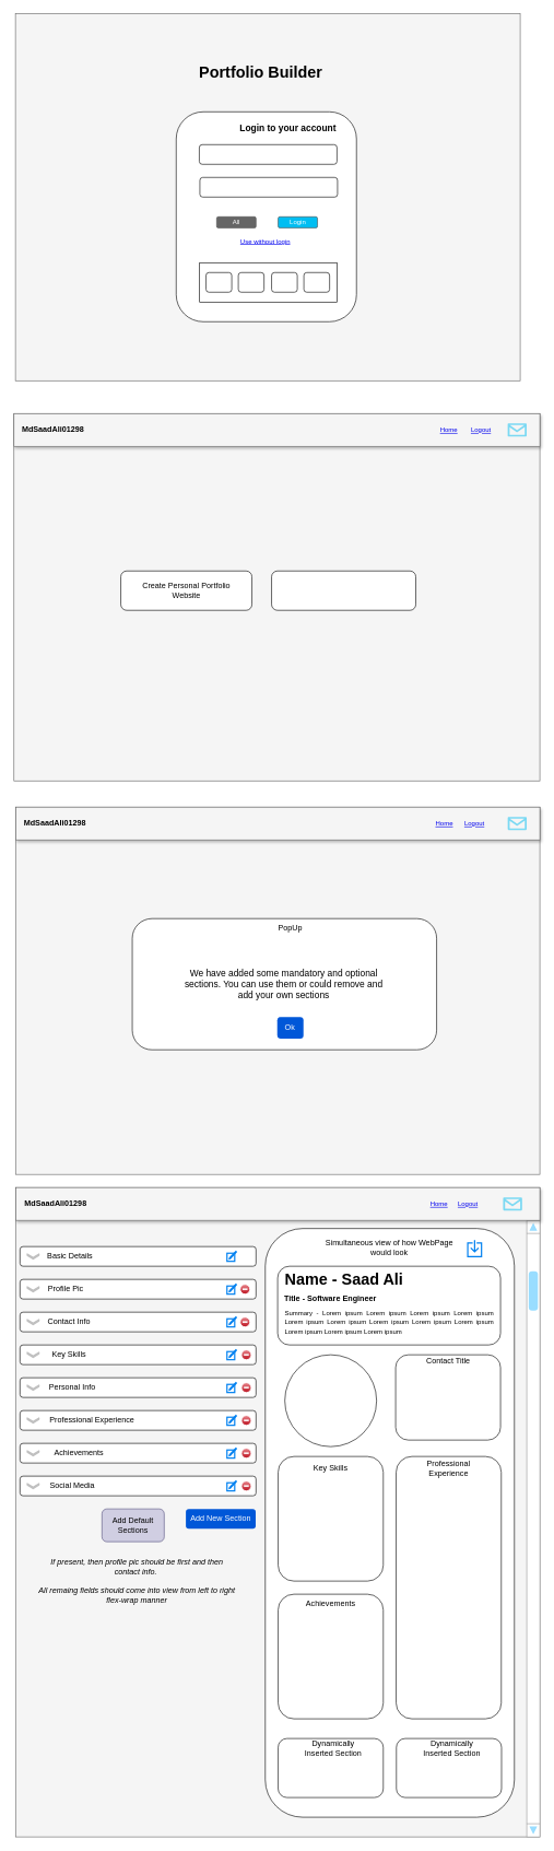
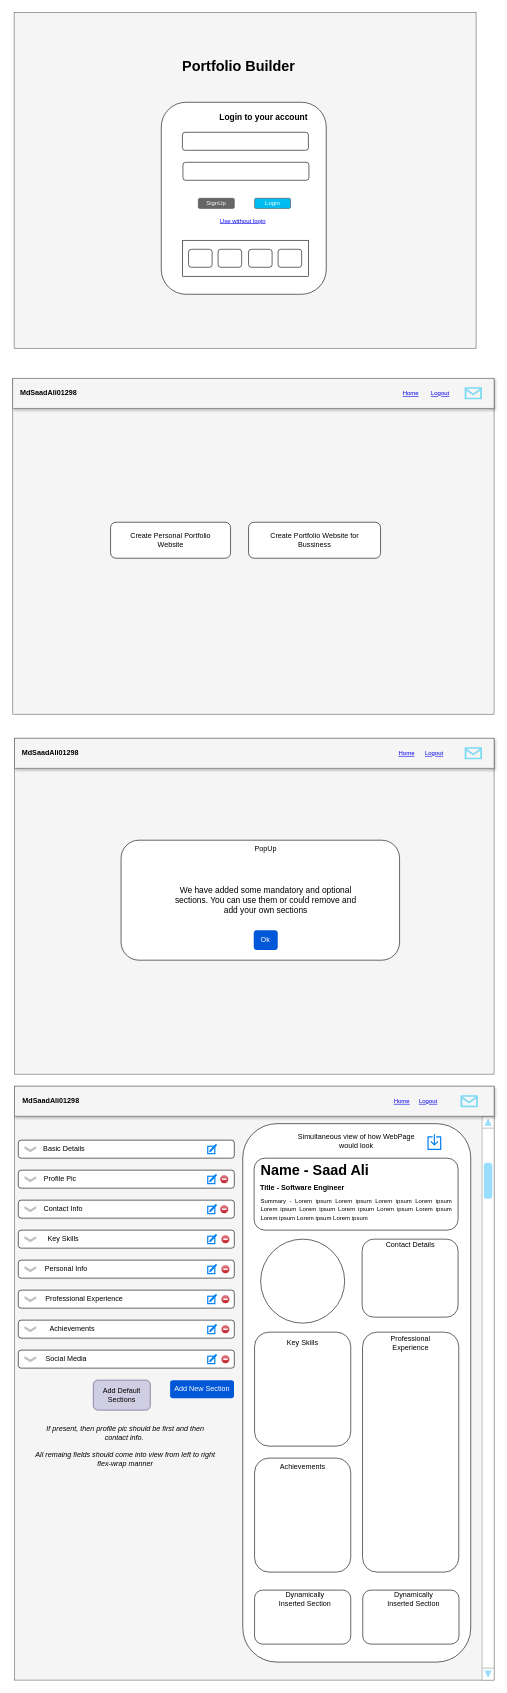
- <mxCell id="89" value="All" style="rounded=1;html=1;shadow=0;dashed=0;whiteSpace=wrap;fontSize=10;fillColor=#666666;align=center;strokeColor=#4D4D4D;fontColor=#ffffff;" parent="1" vertex="1"><mxGeometry x="330" y="330" width="60" height="16.88" as="geometry" /></mxCell>
+ <mxCell id="89" value="SignUp" style="rounded=1;html=1;shadow=0;dashed=0;whiteSpace=wrap;fontSize=10;fillColor=#666666;align=center;strokeColor=#4D4D4D;fontColor=#ffffff;" parent="1" vertex="1"><mxGeometry x="330" y="330" width="60" height="16.88" as="geometry" /></mxCell>
+ <mxCell id="18" value="Create Portfolio Website for Bussiness" style="text;html=1;align=center;verticalAlign=middle;whiteSpace=wrap;rounded=0;" parent="1" vertex="1"><mxGeometry x="438.75" y="885" width="170" height="30" as="geometry" /></mxCell>
- <mxCell id="21" value="&lt;font style=&quot;font-size: 14px;&quot;&gt;We have added some mandatory and optional sections. You can use them or could remove and add your own sections&lt;/font&gt;" style="text;html=1;align=center;verticalAlign=middle;whiteSpace=wrap;rounded=0;" parent="1" vertex="1"><mxGeometry x="266.94" y="1470" width="330.87" height="60" as="geometry" /></mxCell>
+ <mxCell id="21" value="&lt;font style=&quot;font-size: 14px;&quot;&gt;We have added some mandatory and optional sections. You can use them or could remove and add your own sections&lt;/font&gt;" style="text;html=1;align=center;verticalAlign=middle;whiteSpace=wrap;rounded=0;" parent="1" vertex="1"><mxGeometry x="276.94" y="1470" width="330.87" height="60" as="geometry" /></mxCell>
- <mxCell id="63" value="Contact Title" style="text;html=1;align=center;verticalAlign=middle;whiteSpace=wrap;rounded=0;" parent="1" vertex="1"><mxGeometry x="638.57" y="2060" width="88.87" height="30" as="geometry" /></mxCell>
+ <mxCell id="63" value="Contact Details" style="text;html=1;align=center;verticalAlign=middle;whiteSpace=wrap;rounded=0;" parent="1" vertex="1"><mxGeometry x="638.57" y="2060" width="88.87" height="30" as="geometry" /></mxCell>
